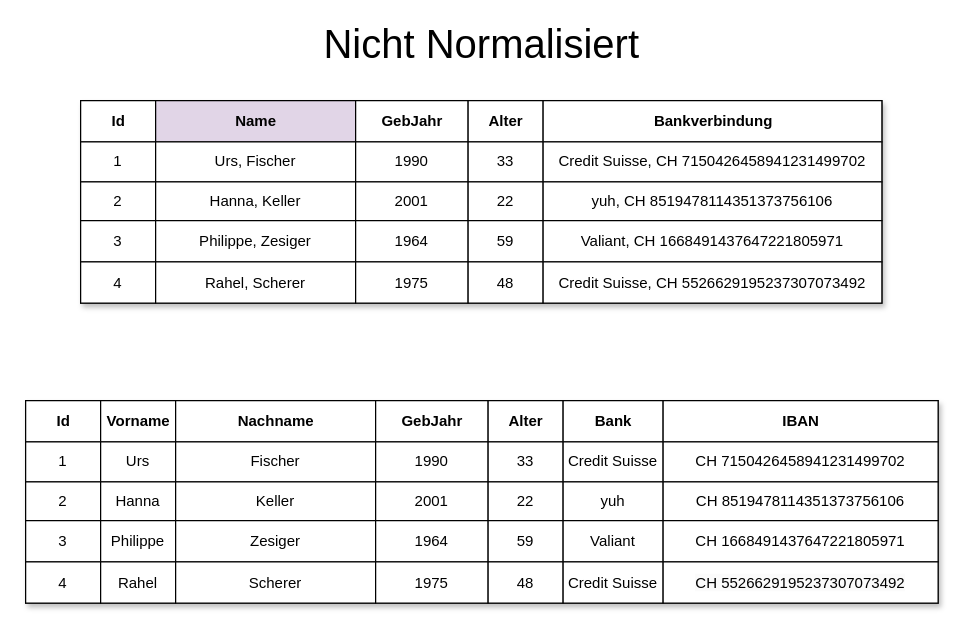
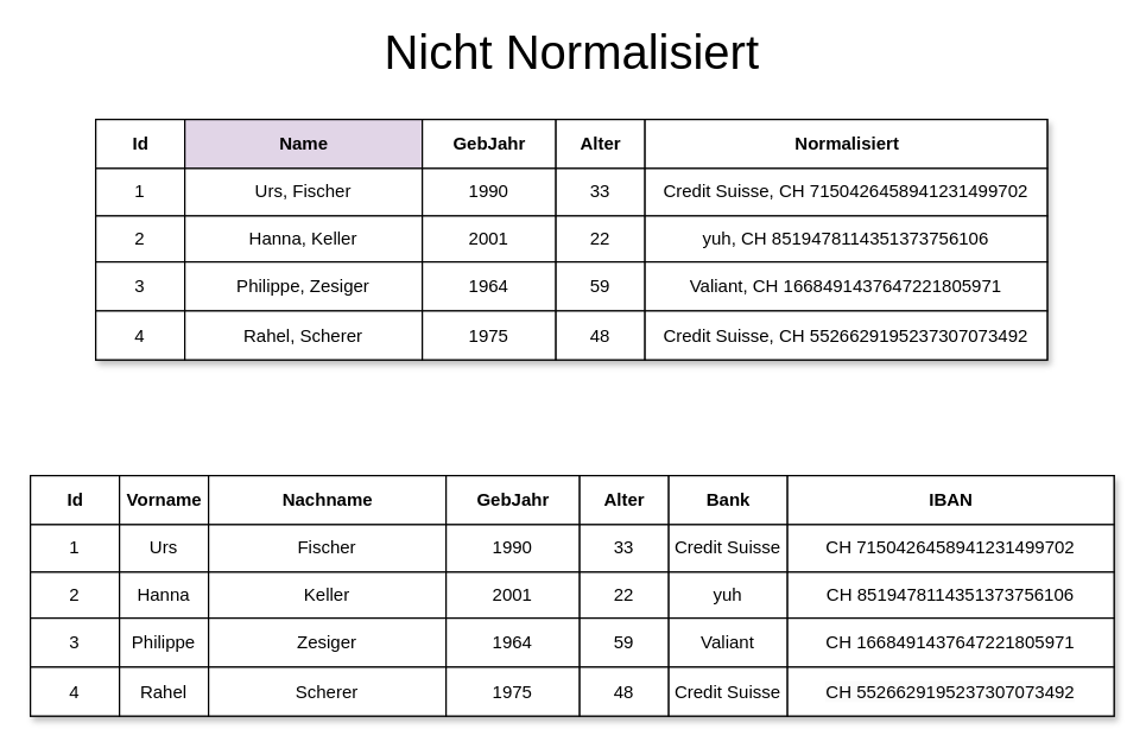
- <mxCell id="8" value="Bankverbindung" style="connectable=0;recursiveResize=0;align=center;fontStyle=1;html=1;" vertex="1" parent="3"><mxGeometry x="370" width="271" height="33" as="geometry"><mxRectangle width="271" height="33" as="alternateBounds" /></mxGeometry></mxCell>
+ <mxCell id="8" value="Normalisiert" style="connectable=0;recursiveResize=0;align=center;fontStyle=1;html=1;" vertex="1" parent="3"><mxGeometry x="370" width="271" height="33" as="geometry"><mxRectangle width="271" height="33" as="alternateBounds" /></mxGeometry></mxCell>
